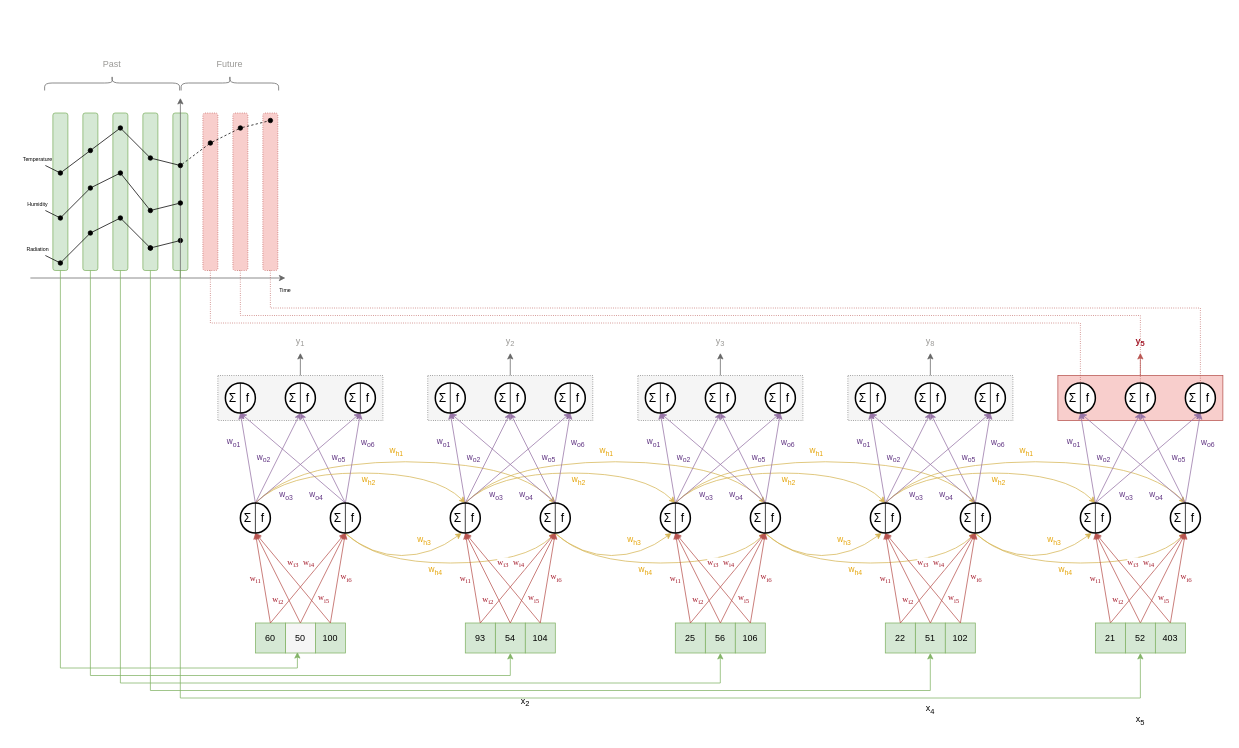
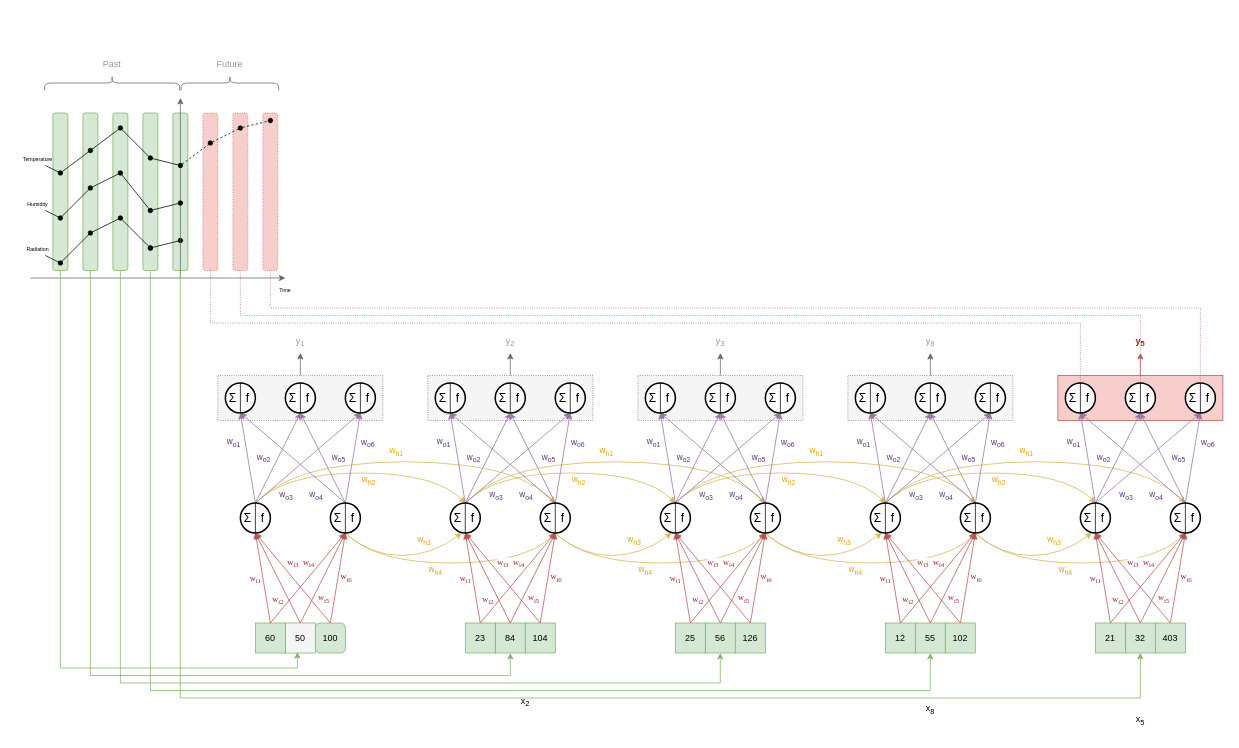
- <mxCell id="24" value="&lt;div&gt;100&lt;/div&gt;" style="rounded=0;whiteSpace=wrap;html=1;fillColor=#d5e8d4;strokeColor=#82b366;" parent="1" vertex="1"><mxGeometry x="420" y="830" width="40" height="40" as="geometry" /></mxCell>
+ <mxCell id="24" value="&lt;div&gt;100&lt;/div&gt;" style="whiteSpace=wrap;html=1;fillColor=#d5e8d4;strokeColor=#82b366;rounded=1;" parent="1" vertex="1"><mxGeometry x="420" y="830" width="40" height="40" as="geometry" /></mxCell>
- <mxCell id="55" value="93" style="rounded=0;whiteSpace=wrap;html=1;fillColor=#d5e8d4;strokeColor=#82b366;" parent="1" vertex="1"><mxGeometry x="619.9" y="830" width="40" height="40" as="geometry" /></mxCell>
+ <mxCell id="55" value="23" style="rounded=0;whiteSpace=wrap;html=1;fillColor=#d5e8d4;strokeColor=#82b366;" parent="1" vertex="1"><mxGeometry x="619.9" y="830" width="40" height="40" as="geometry" /></mxCell>
- <mxCell id="53" value="54" style="rounded=0;whiteSpace=wrap;html=1;fillColor=#d5e8d4;strokeColor=#82b366;" parent="1" vertex="1"><mxGeometry x="659.9" y="830" width="40" height="40" as="geometry" /></mxCell>
+ <mxCell id="53" value="84" style="rounded=0;whiteSpace=wrap;html=1;fillColor=#d5e8d4;strokeColor=#82b366;" parent="1" vertex="1"><mxGeometry x="659.9" y="830" width="40" height="40" as="geometry" /></mxCell>
- <mxCell id="57" value="106" style="rounded=0;whiteSpace=wrap;html=1;fillColor=#d5e8d4;strokeColor=#82b366;" parent="1" vertex="1"><mxGeometry x="979.9" y="830" width="40" height="40" as="geometry" /></mxCell>
+ <mxCell id="57" value="126" style="rounded=0;whiteSpace=wrap;html=1;fillColor=#d5e8d4;strokeColor=#82b366;" parent="1" vertex="1"><mxGeometry x="979.9" y="830" width="40" height="40" as="geometry" /></mxCell>
- <mxCell id="74" value="22" style="rounded=0;whiteSpace=wrap;html=1;fillColor=#d5e8d4;strokeColor=#82b366;" vertex="1" parent="1"><mxGeometry x="1179.9" y="830" width="40" height="40" as="geometry" /></mxCell>
+ <mxCell id="74" value="12" style="rounded=0;whiteSpace=wrap;html=1;fillColor=#d5e8d4;strokeColor=#82b366;" vertex="1" parent="1"><mxGeometry x="1179.9" y="830" width="40" height="40" as="geometry" /></mxCell>
- <mxCell id="72" value="51" style="rounded=0;whiteSpace=wrap;html=1;fillColor=#d5e8d4;strokeColor=#82b366;" vertex="1" parent="1"><mxGeometry x="1219.9" y="830" width="40" height="40" as="geometry" /></mxCell>
+ <mxCell id="72" value="55" style="rounded=0;whiteSpace=wrap;html=1;fillColor=#d5e8d4;strokeColor=#82b366;" vertex="1" parent="1"><mxGeometry x="1219.9" y="830" width="40" height="40" as="geometry" /></mxCell>
- <mxCell id="315" value="52" style="rounded=0;whiteSpace=wrap;html=1;fillColor=#d5e8d4;strokeColor=#82b366;" vertex="1" parent="1"><mxGeometry x="1499.97" y="830" width="40" height="40" as="geometry" /></mxCell>
+ <mxCell id="315" value="32" style="rounded=0;whiteSpace=wrap;html=1;fillColor=#d5e8d4;strokeColor=#82b366;" vertex="1" parent="1"><mxGeometry x="1499.97" y="830" width="40" height="40" as="geometry" /></mxCell>
- <mxCell id="320" value="x&lt;sub&gt;4&lt;/sub&gt;" style="text;html=1;align=center;verticalAlign=middle;whiteSpace=wrap;rounded=0;" vertex="1" parent="1"><mxGeometry x="1209.9" y="930" width="60" height="30" as="geometry" /></mxCell>
+ <mxCell id="320" value="x&lt;sub&gt;8&lt;/sub&gt;" style="text;html=1;align=center;verticalAlign=middle;whiteSpace=wrap;rounded=0;" vertex="1" parent="1"><mxGeometry x="1209.9" y="930" width="60" height="30" as="geometry" /></mxCell>
